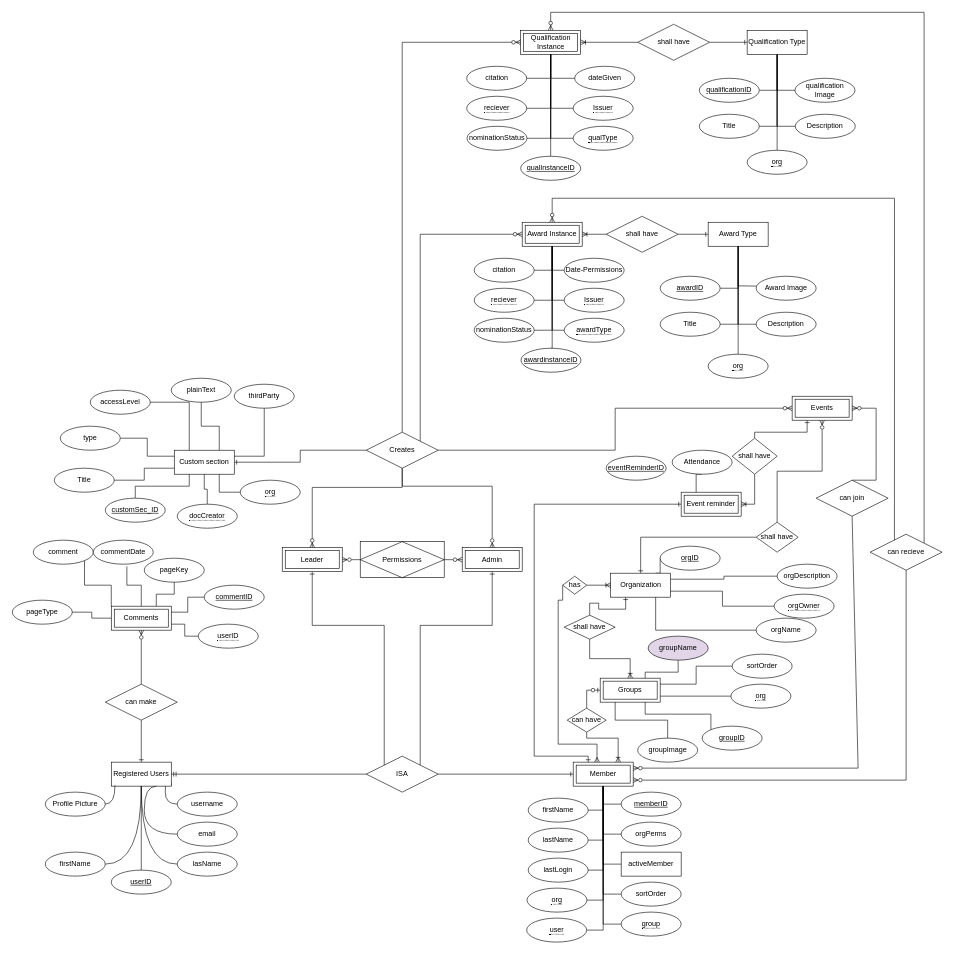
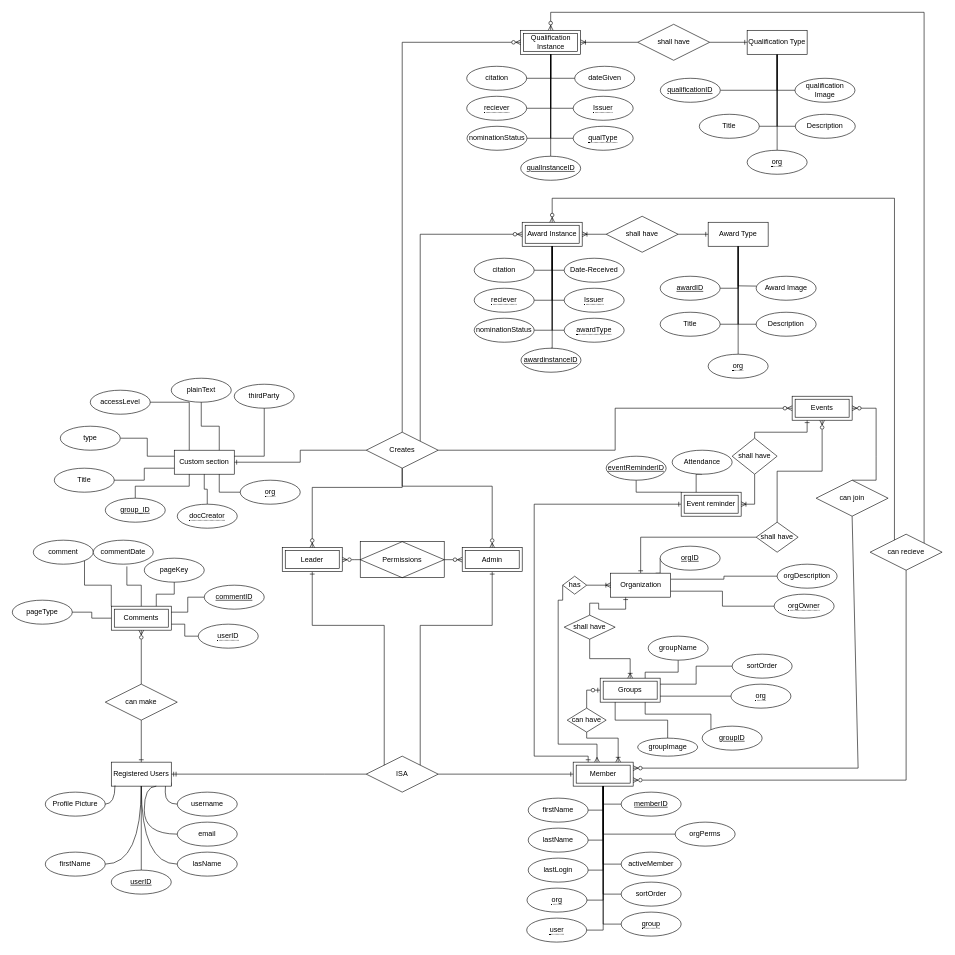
- <mxCell id="155" value="qualificationID" style="ellipse;whiteSpace=wrap;html=1;align=center;fontStyle=4;" parent="1" vertex="1"><mxGeometry x="1165.25" y="130" width="100" height="40" as="geometry" /></mxCell>
+ <mxCell id="155" value="qualificationID" style="ellipse;whiteSpace=wrap;html=1;align=center;fontStyle=4;" parent="1" vertex="1"><mxGeometry x="1100.25" y="130" width="100" height="40" as="geometry" /></mxCell>
- <mxCell id="36" value="Date-Permissions" style="ellipse;whiteSpace=wrap;html=1;align=center;" parent="1" vertex="1"><mxGeometry x="940" y="430" width="100" height="40" as="geometry" /></mxCell>
+ <mxCell id="36" value="Date-Received" style="ellipse;whiteSpace=wrap;html=1;align=center;" parent="1" vertex="1"><mxGeometry x="940" y="430" width="100" height="40" as="geometry" /></mxCell>
+ <mxCell id="151" style="edgeStyle=orthogonalEdgeStyle;rounded=0;orthogonalLoop=1;jettySize=auto;html=1;exitX=0.5;exitY=1;exitDx=0;exitDy=0;entryX=0;entryY=0;entryDx=0;entryDy=0;endArrow=none;endFill=0;" parent="1" source="152" target="63" edge="1"><mxGeometry relative="1" as="geometry"><Array as="points"><mxPoint x="1060" y="820" /></Array></mxGeometry></mxCell>
- <mxCell id="148" value="customSec_ID" style="ellipse;whiteSpace=wrap;html=1;align=center;fontStyle=4;" parent="1" vertex="1"><mxGeometry x="175" y="830" width="100" height="40" as="geometry" /></mxCell>
+ <mxCell id="148" value="group_ID" style="ellipse;whiteSpace=wrap;html=1;align=center;fontStyle=4;" parent="1" vertex="1"><mxGeometry x="175" y="830" width="100" height="40" as="geometry" /></mxCell>
- <mxCell id="92" style="edgeStyle=orthogonalEdgeStyle;rounded=0;orthogonalLoop=1;jettySize=auto;html=1;exitX=0;exitY=0.5;exitDx=0;exitDy=0;entryX=0.75;entryY=1;entryDx=0;entryDy=0;endArrow=none;endFill=0;" parent="1" source="93" target="59" edge="1"><mxGeometry relative="1" as="geometry" /></mxCell>
- <mxCell id="93" value="orgName" style="ellipse;whiteSpace=wrap;html=1;align=center;" parent="1" vertex="1"><mxGeometry x="1260" y="1030" width="100" height="40" as="geometry" /></mxCell>
- <mxCell id="103" value="groupName" style="ellipse;whiteSpace=wrap;html=1;align=center;fillColor=#e1d5e7;" parent="1" vertex="1"><mxGeometry x="1080" y="1060" width="100" height="40" as="geometry" /></mxCell>
+ <mxCell id="103" value="groupName" style="ellipse;whiteSpace=wrap;html=1;align=center;" parent="1" vertex="1"><mxGeometry x="1080" y="1060" width="100" height="40" as="geometry" /></mxCell>
- <mxCell id="137" value="groupImage" style="ellipse;whiteSpace=wrap;html=1;align=center;" parent="1" vertex="1"><mxGeometry x="1062.5" y="1230" width="100" height="40" as="geometry" /></mxCell>
+ <mxCell id="137" value="groupImage" style="ellipse;whiteSpace=wrap;html=1;align=center;" parent="1" vertex="1"><mxGeometry x="1062.5" y="1230" width="100" height="30" as="geometry" /></mxCell>
- <mxCell id="110" value="orgPerms" style="ellipse;whiteSpace=wrap;html=1;align=center;" parent="1" vertex="1"><mxGeometry x="1035" y="1370" width="100" height="40" as="geometry" /></mxCell>
+ <mxCell id="110" value="orgPerms" style="ellipse;whiteSpace=wrap;html=1;align=center;" parent="1" vertex="1"><mxGeometry x="1125" y="1370" width="100" height="40" as="geometry" /></mxCell>
- <mxCell id="124" value="activeMember" style="whiteSpace=wrap;html=1;align=center;rounded=0;" parent="1" vertex="1"><mxGeometry x="1035" y="1420" width="100" height="40" as="geometry" /></mxCell>
+ <mxCell id="124" value="activeMember" style="ellipse;whiteSpace=wrap;html=1;align=center;" parent="1" vertex="1"><mxGeometry x="1035" y="1420" width="100" height="40" as="geometry" /></mxCell>
